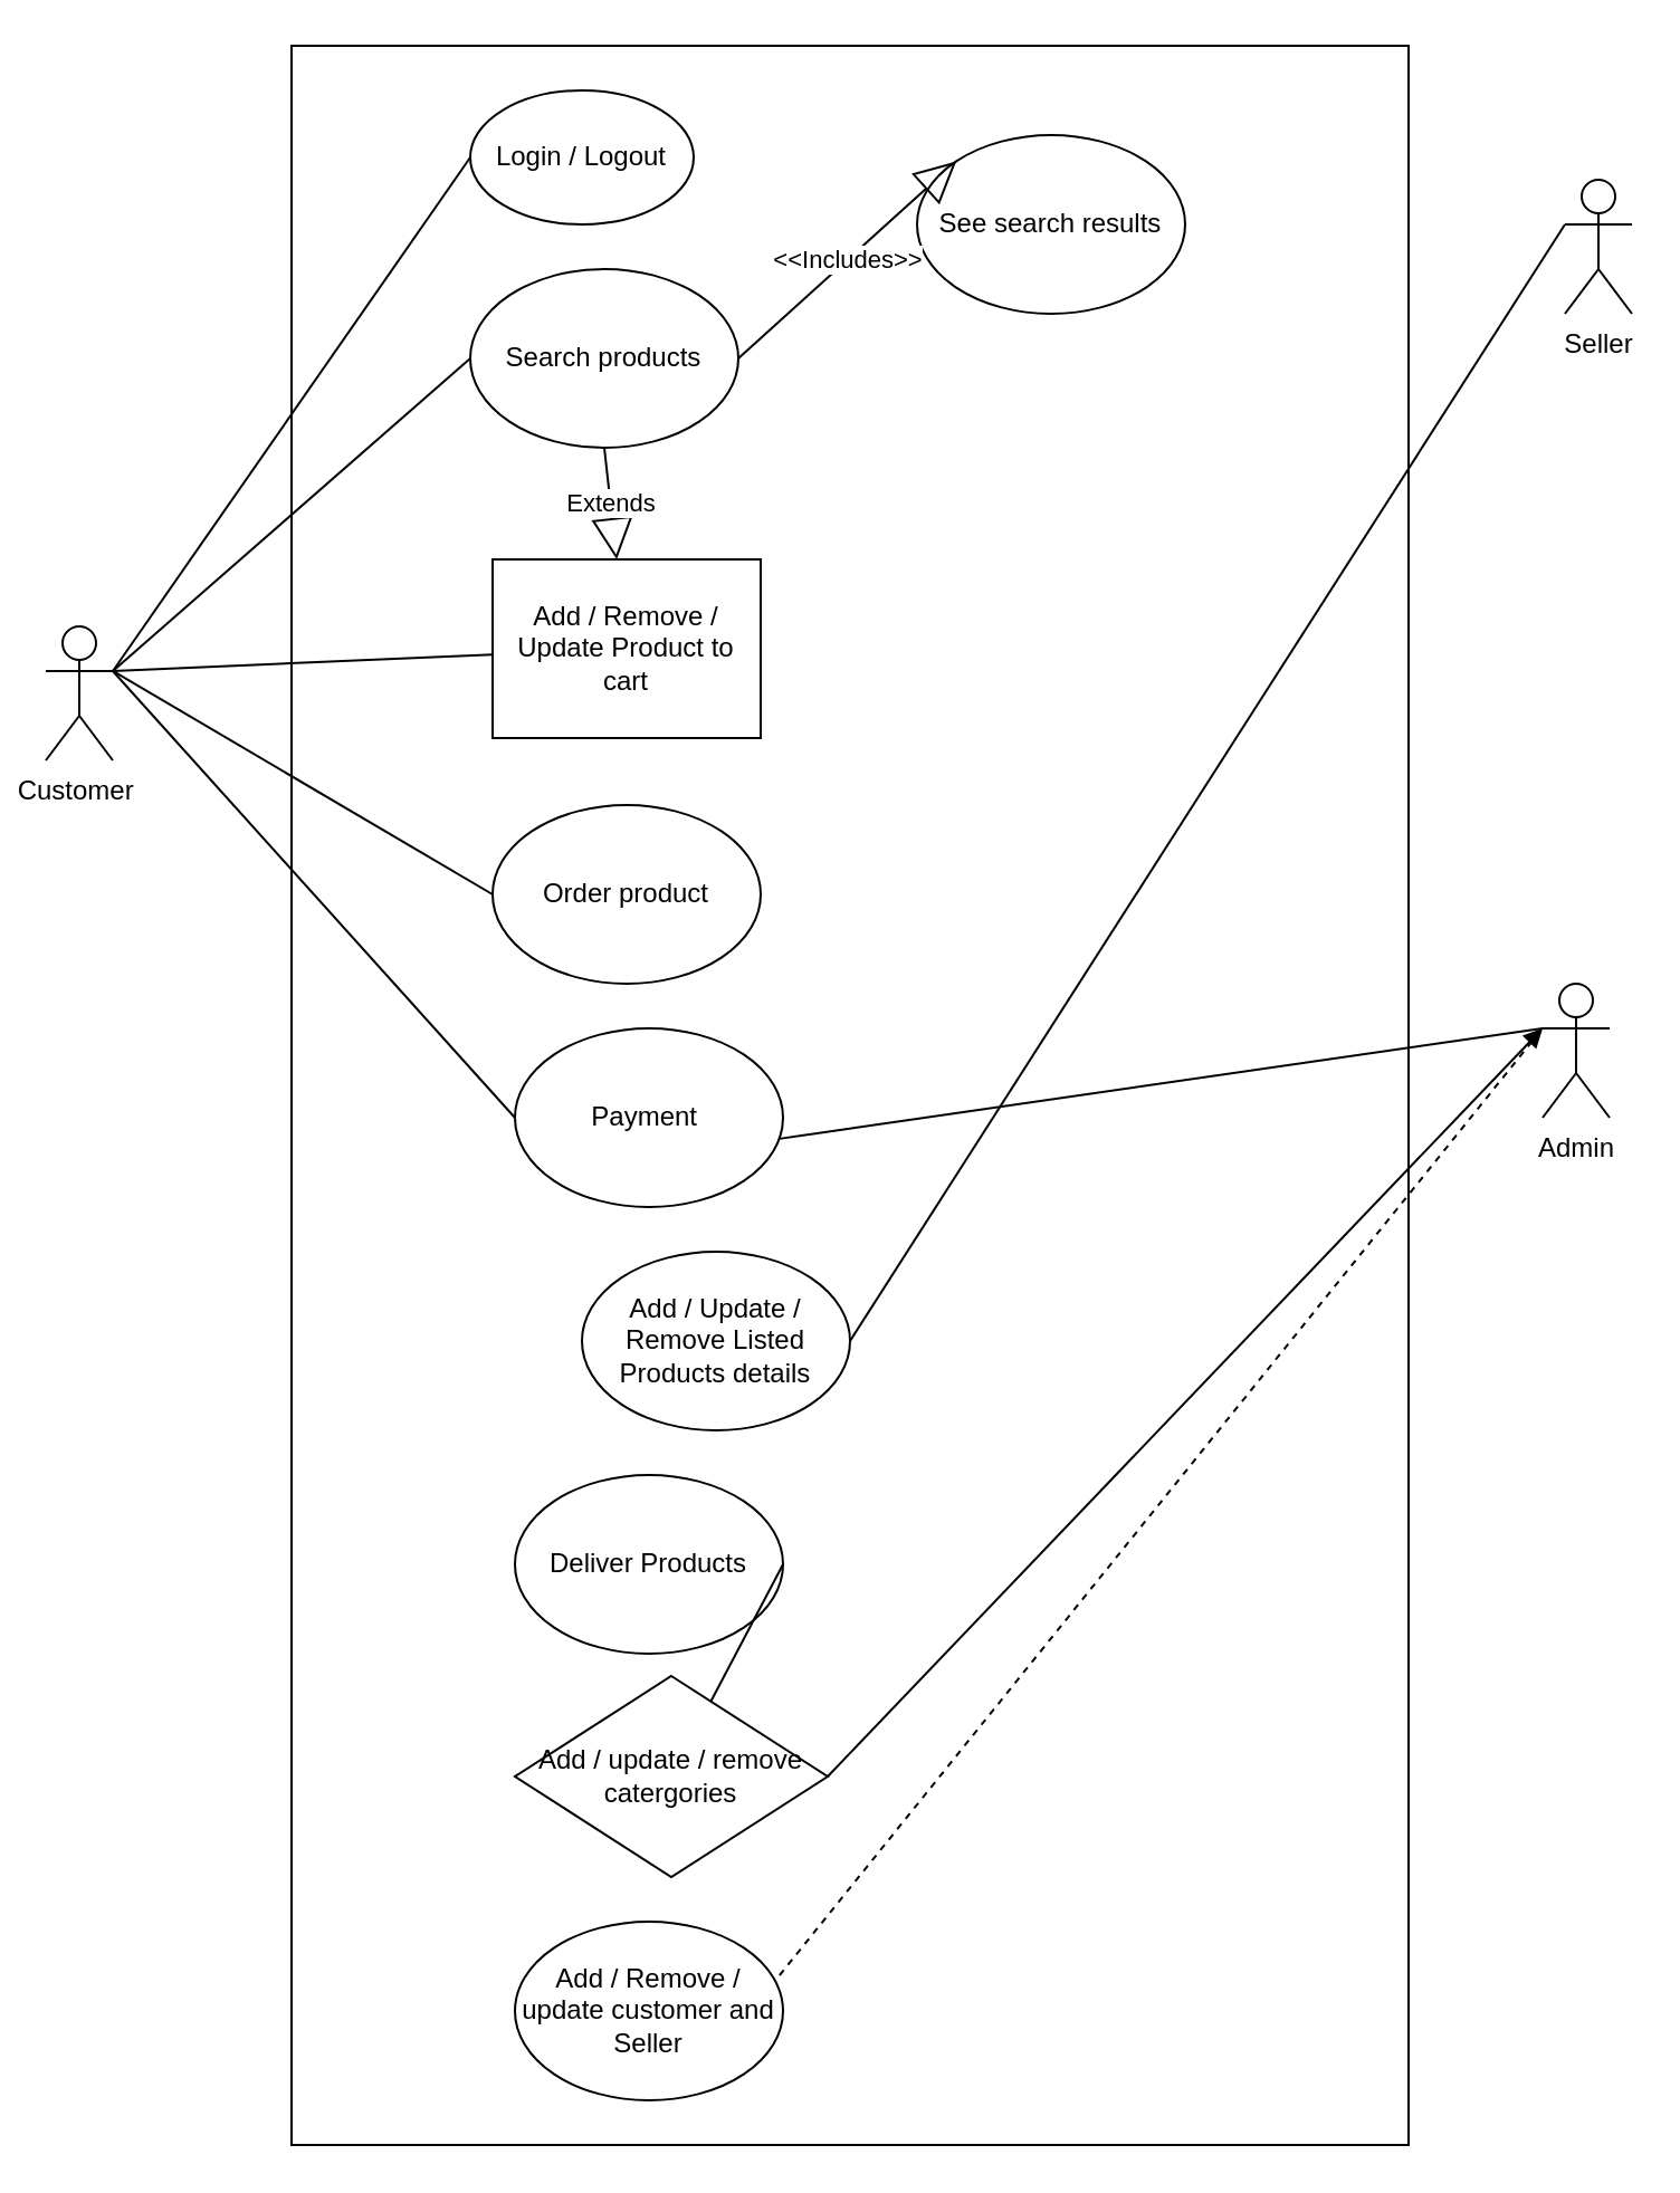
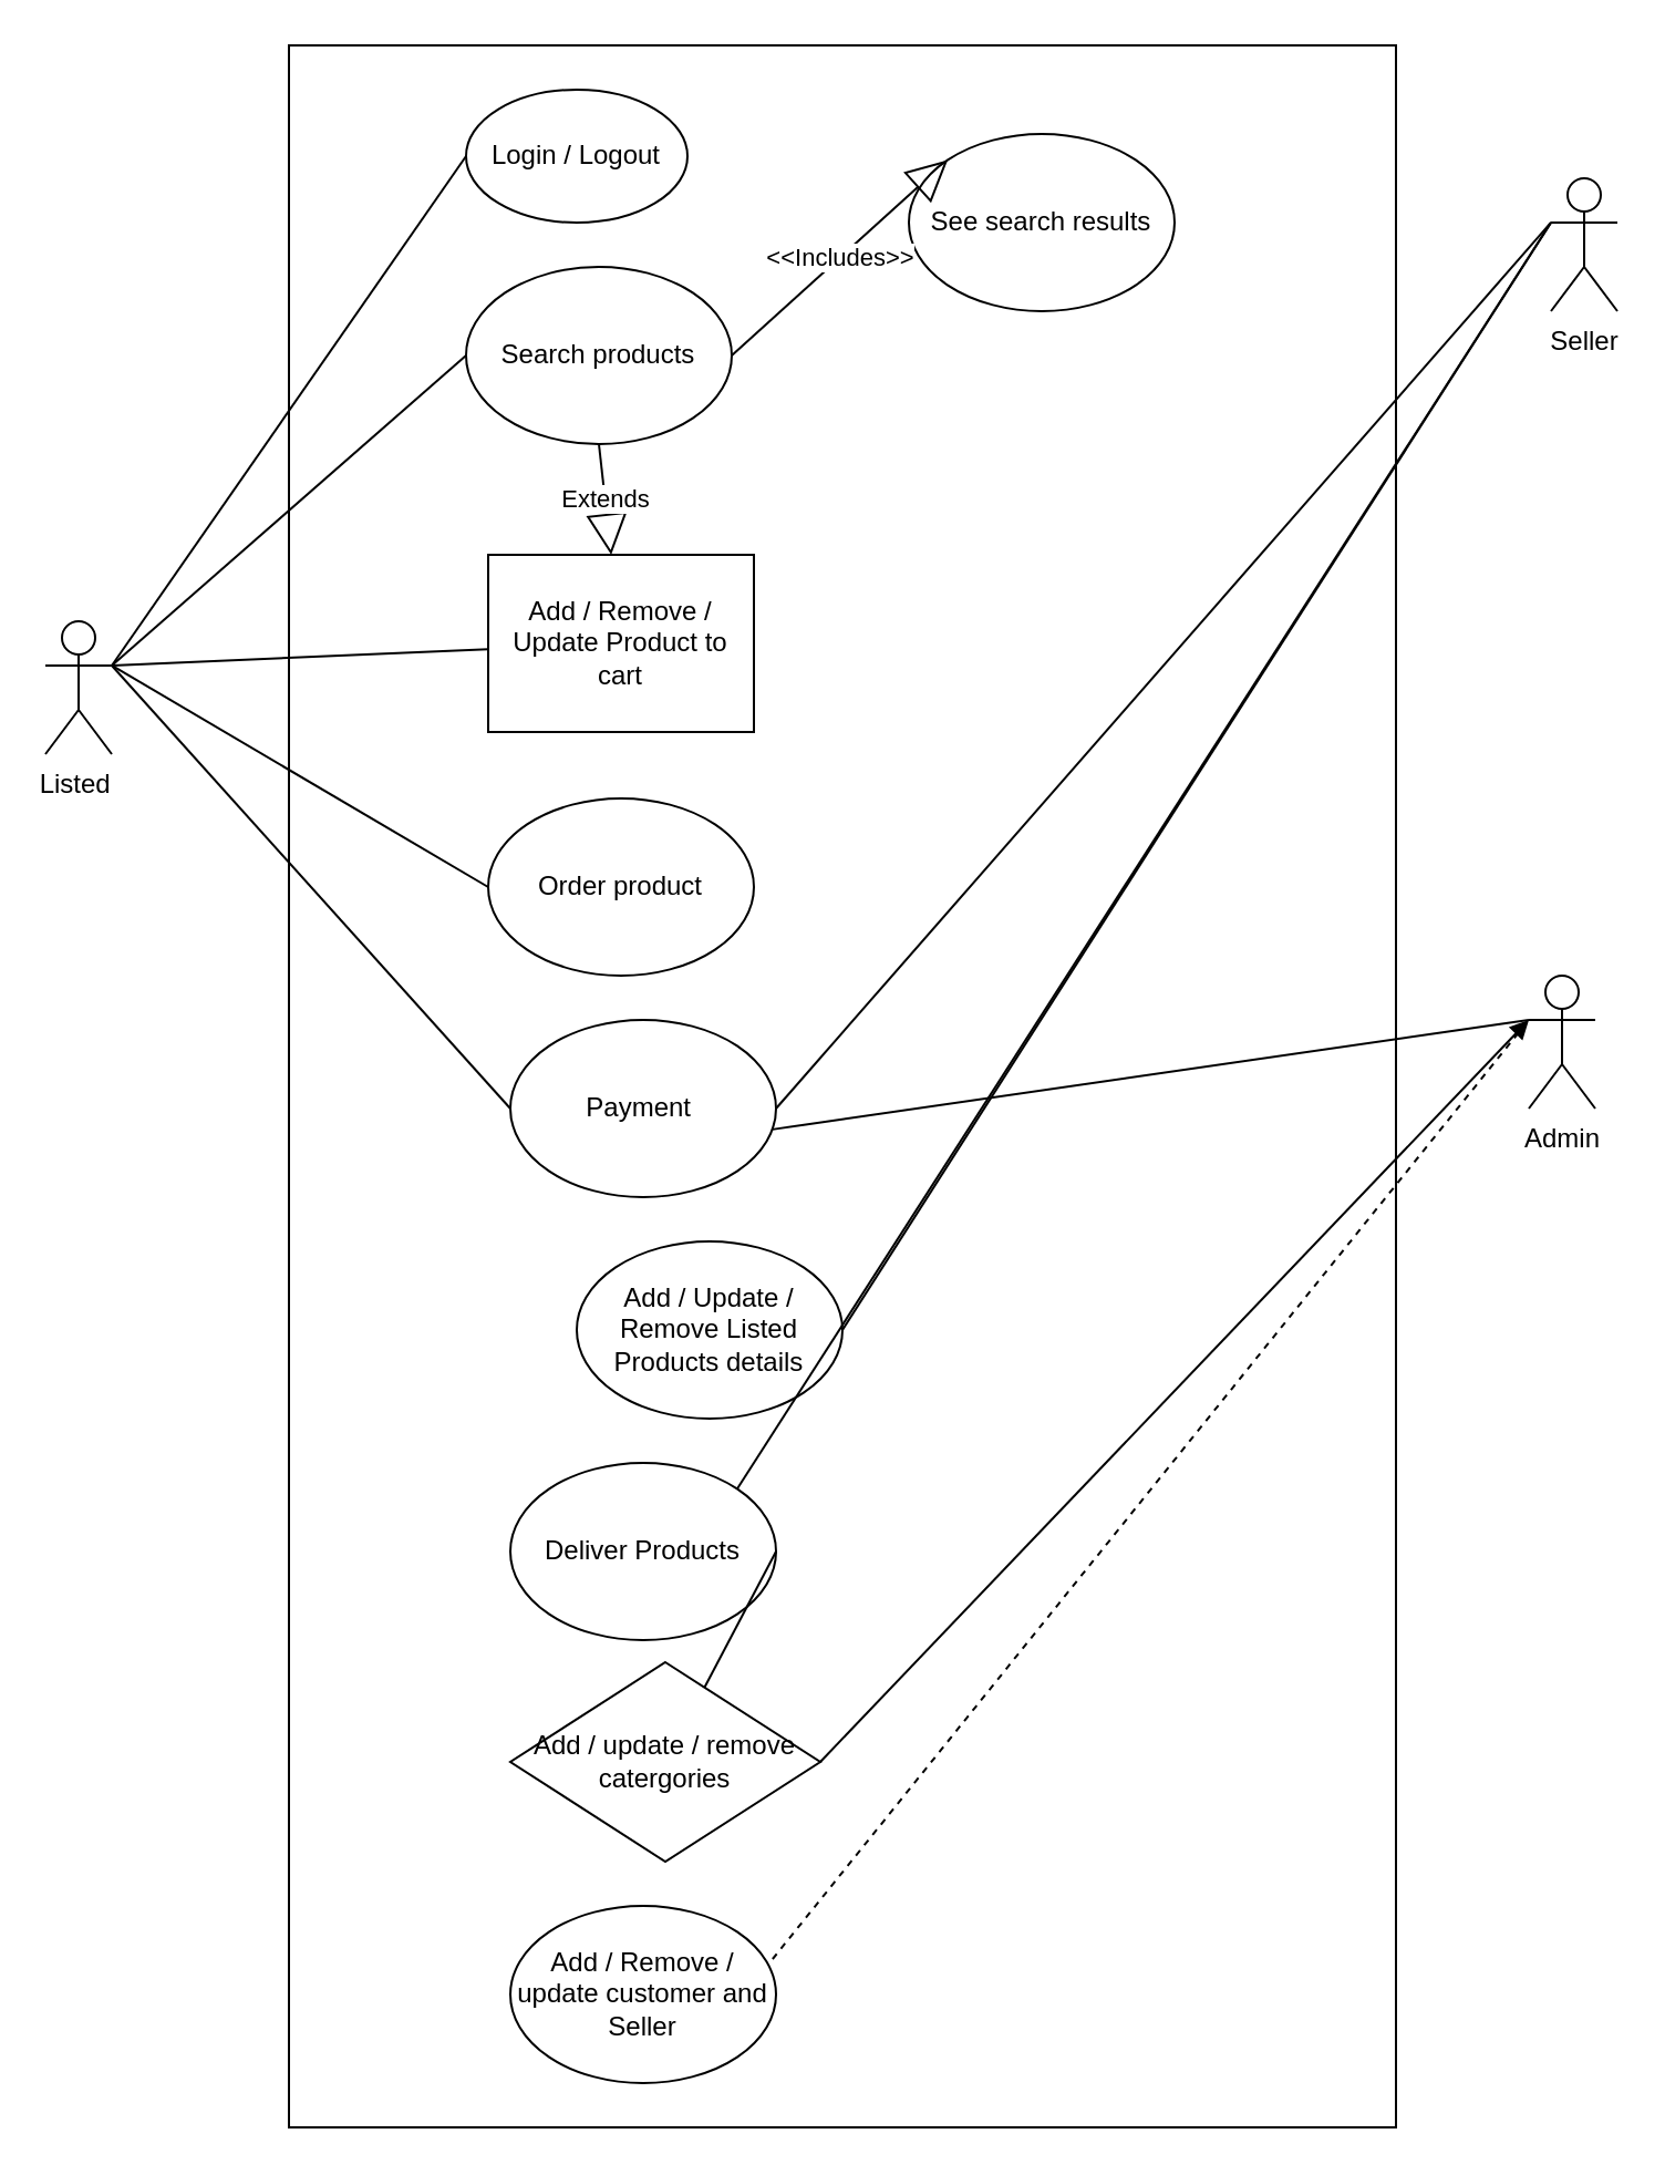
+ <mxCell id="20" value="" style="endArrow=none;html=1;rounded=0;exitX=1;exitY=0.5;exitDx=0;exitDy=0;entryX=0;entryY=0.333;entryDx=0;entryDy=0;entryPerimeter=0;" edge="1" parent="1" source="17" target="4"><mxGeometry width="50" height="50" relative="1" as="geometry"><mxPoint x="530" y="400" as="sourcePoint" /><mxPoint x="580" y="350" as="targetPoint" /></mxGeometry></mxCell>
- <mxCell id="3" value="Customer&amp;nbsp;" style="shape=umlActor;verticalLabelPosition=bottom;verticalAlign=top;html=1;" vertex="1" parent="1"><mxGeometry x="20" y="280" width="30" height="60" as="geometry" /></mxCell>
+ <mxCell id="3" value="Listed&amp;nbsp;" style="shape=umlActor;verticalLabelPosition=bottom;verticalAlign=top;html=1;" vertex="1" parent="1"><mxGeometry x="20" y="280" width="30" height="60" as="geometry" /></mxCell>
+ <mxCell id="29" value="" style="endArrow=none;html=1;rounded=0;exitX=1;exitY=0;exitDx=0;exitDy=0;entryX=0;entryY=0.333;entryDx=0;entryDy=0;entryPerimeter=0;" edge="1" parent="1" source="27" target="4"><mxGeometry width="50" height="50" relative="1" as="geometry"><mxPoint x="380" y="630" as="sourcePoint" /><mxPoint x="430" y="580" as="targetPoint" /></mxGeometry></mxCell>
